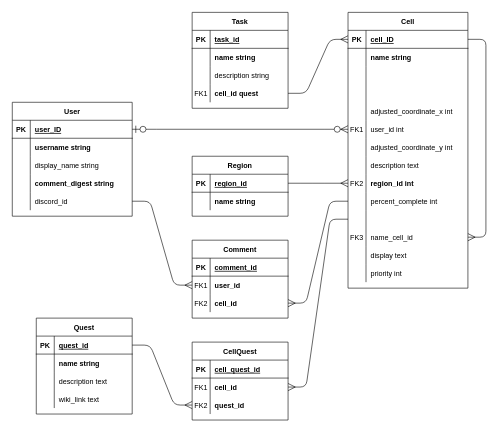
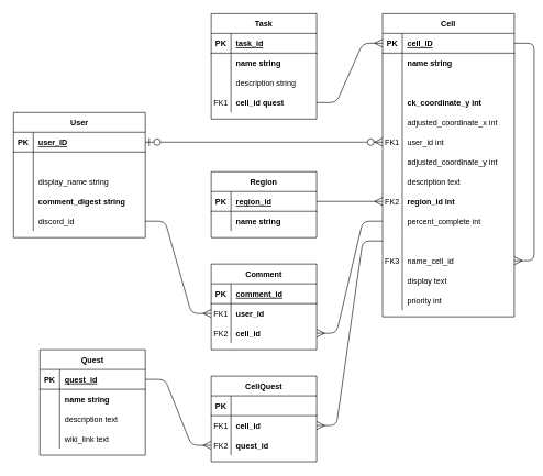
+ <mxCell id="13" value="ck_coordinate_y int" style="shape=partialRectangle;overflow=hidden;connectable=0;fillColor=none;top=0;left=0;bottom=0;right=0;align=left;spacingLeft=6;fontStyle=1" parent="11" vertex="1"><mxGeometry x="30" width="170" height="30" as="geometry" /></mxCell>
- <mxCell id="63" value="username string" style="shape=partialRectangle;overflow=hidden;connectable=0;fillColor=none;top=0;left=0;bottom=0;right=0;align=left;spacingLeft=6;fontStyle=1" parent="61" vertex="1"><mxGeometry x="30" width="170" height="30" as="geometry" /></mxCell>
- <mxCell id="107" value="cell_quest_id" style="shape=partialRectangle;overflow=hidden;connectable=0;fillColor=none;top=0;left=0;bottom=0;right=0;align=left;spacingLeft=6;fontStyle=5;" parent="105" vertex="1"><mxGeometry x="30" width="130" height="30" as="geometry" /></mxCell>
